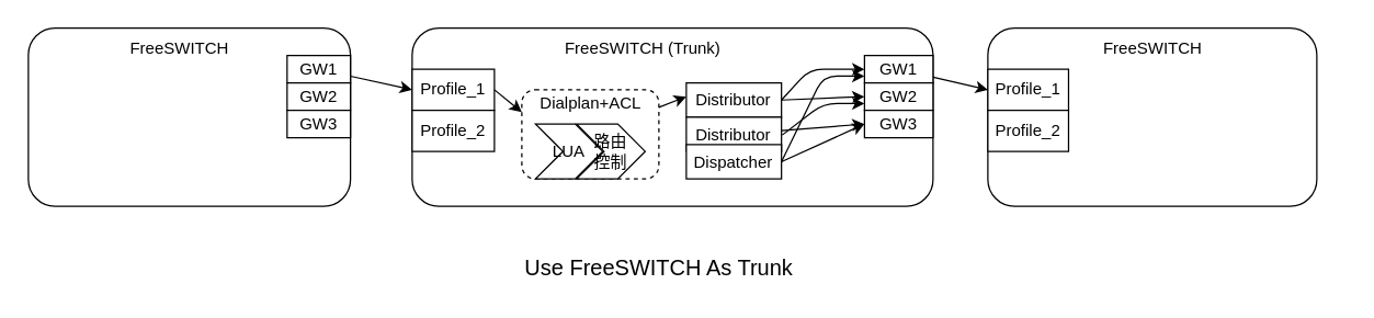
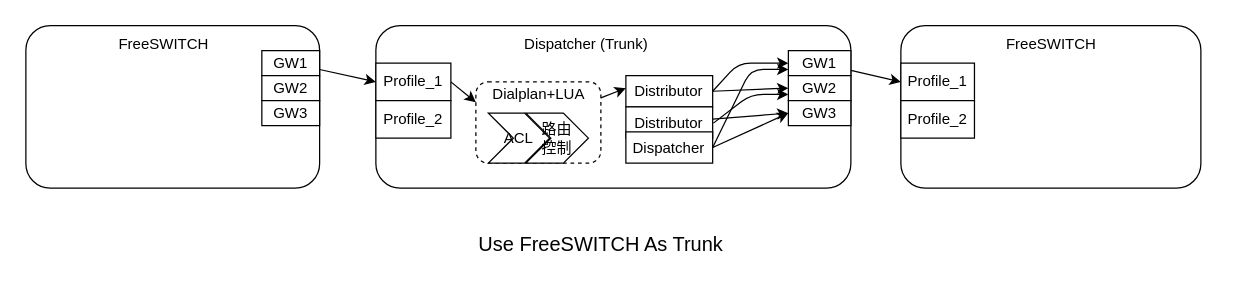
- <mxCell id="15" value="&lt;span style=&quot;&quot;&gt;FreeSWITCH (Trunk)&lt;/span&gt;" style="text;html=1;align=center;verticalAlign=middle;resizable=0;points=[];autosize=1;strokeColor=none;fillColor=none;container=0;" parent="2" vertex="1"><mxGeometry x="378.302" width="140" height="30" as="geometry" /></mxCell>
+ <mxCell id="15" value="&lt;span style=&quot;&quot;&gt;Dispatcher (Trunk)&lt;/span&gt;" style="text;html=1;align=center;verticalAlign=middle;resizable=0;points=[];autosize=1;strokeColor=none;fillColor=none;container=0;" parent="2" vertex="1"><mxGeometry x="378.302" width="140" height="30" as="geometry" /></mxCell>
- <mxCell id="36" value="Dialplan+ACL" style="text;html=1;align=center;verticalAlign=middle;resizable=0;points=[];autosize=1;strokeColor=none;fillColor=none;" parent="2" vertex="1"><mxGeometry x="360" y="40" width="100" height="30" as="geometry" /></mxCell>
+ <mxCell id="36" value="Dialplan+LUA" style="text;html=1;align=center;verticalAlign=middle;resizable=0;points=[];autosize=1;strokeColor=none;fillColor=none;" parent="2" vertex="1"><mxGeometry x="360" y="40" width="100" height="30" as="geometry" /></mxCell>
- <mxCell id="38" value="LUA" style="shape=step;perimeter=stepPerimeter;whiteSpace=wrap;html=1;fixedSize=1;" parent="37" vertex="1"><mxGeometry width="49" height="40" as="geometry" /></mxCell>
+ <mxCell id="38" value="ACL" style="shape=step;perimeter=stepPerimeter;whiteSpace=wrap;html=1;fixedSize=1;" parent="37" vertex="1"><mxGeometry width="49" height="40" as="geometry" /></mxCell>
